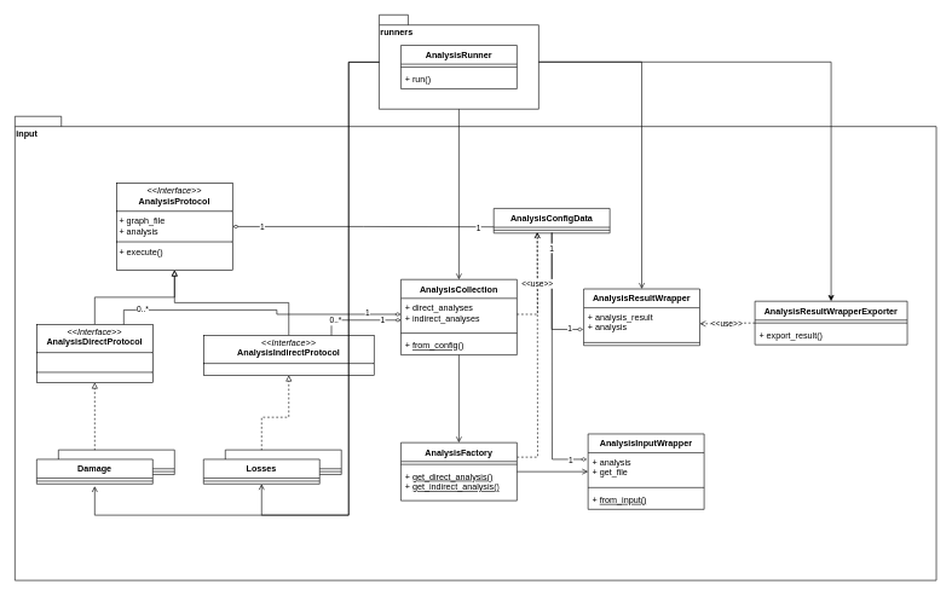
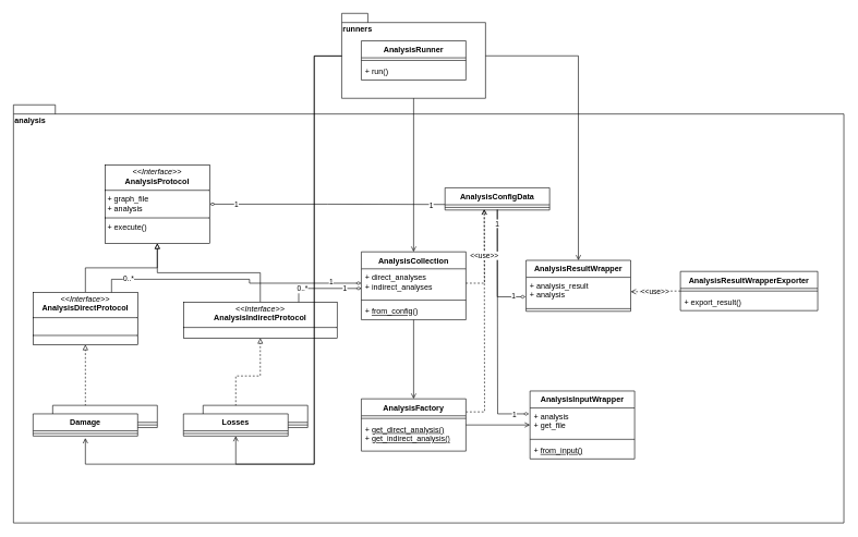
- <mxCell id="49" style="edgeStyle=orthogonalEdgeStyle;rounded=0;orthogonalLoop=1;jettySize=auto;html=1;" parent="1" source="40" target="46" edge="1"><mxGeometry relative="1" as="geometry" /></mxCell>
- <mxCell id="2" value="input" style="shape=folder;fontStyle=1;spacingTop=10;tabWidth=40;tabHeight=14;tabPosition=left;html=1;whiteSpace=wrap;verticalAlign=top;movable=1;resizable=1;rotatable=1;deletable=1;editable=1;locked=0;connectable=1;align=left;" parent="1" vertex="1"><mxGeometry x="20" y="160" width="1270" height="640" as="geometry" /></mxCell>
+ <mxCell id="2" value="analysis" style="shape=folder;fontStyle=1;spacingTop=10;tabWidth=40;tabHeight=14;tabPosition=left;html=1;whiteSpace=wrap;verticalAlign=top;movable=1;resizable=1;rotatable=1;deletable=1;editable=1;locked=0;connectable=1;align=left;" parent="1" vertex="1"><mxGeometry x="20" y="160" width="1270" height="640" as="geometry" /></mxCell>
